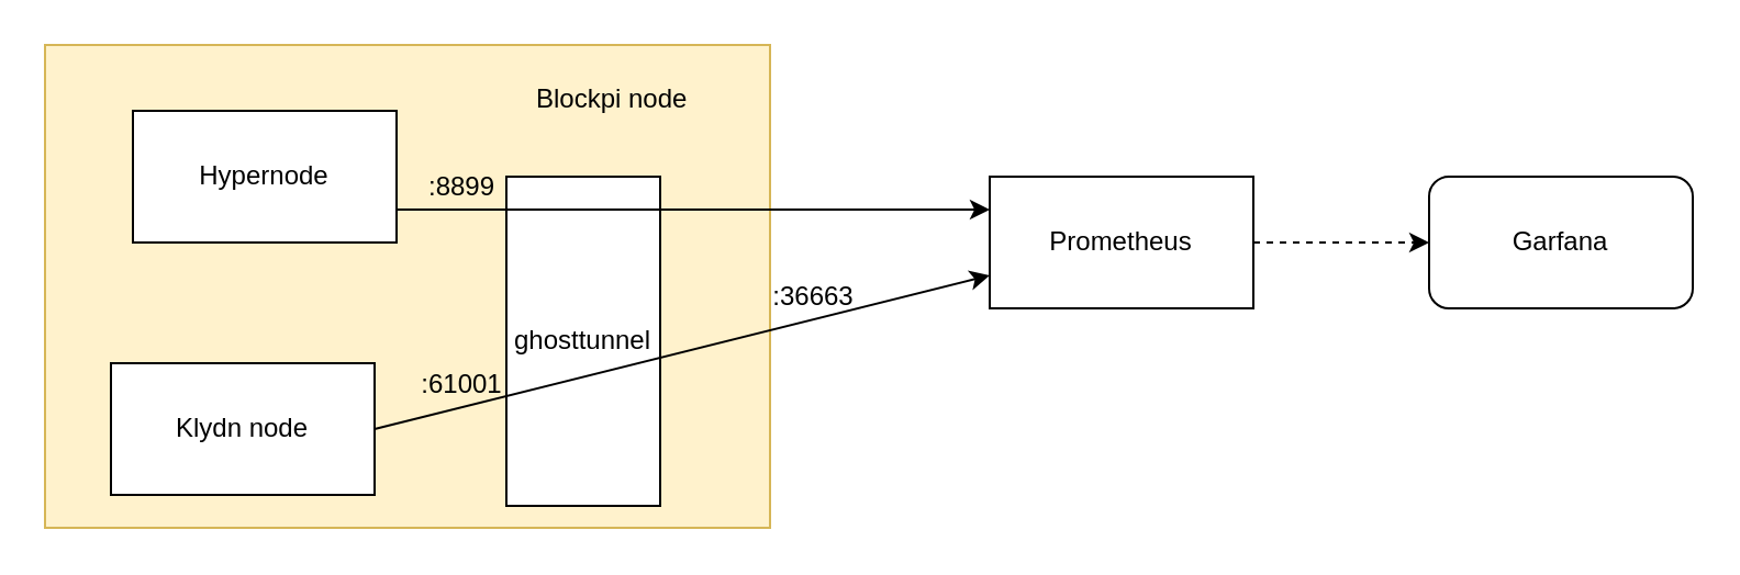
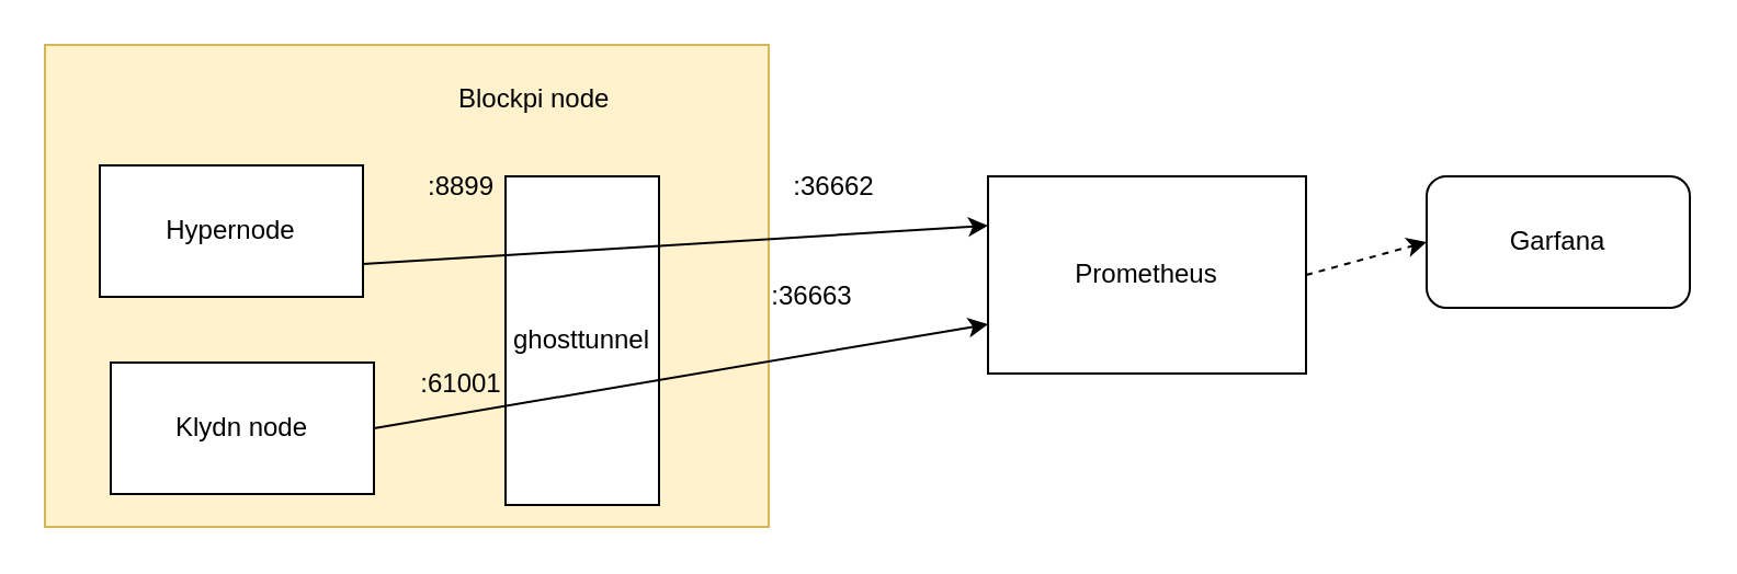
- <mxCell id="6" value="Blockpi node&amp;nbsp;" style="text;html=1;strokeColor=none;fillColor=none;align=center;verticalAlign=middle;whiteSpace=wrap;rounded=0;" vertex="1" parent="1"><mxGeometry x="225" y="30" width="110" height="30" as="geometry" /></mxCell>
+ <mxCell id="6" value="Blockpi node&amp;nbsp;" style="text;html=1;strokeColor=none;fillColor=none;align=center;verticalAlign=middle;whiteSpace=wrap;rounded=0;" vertex="1" parent="1"><mxGeometry x="190" y="30" width="110" height="30" as="geometry" /></mxCell>
- <mxCell id="3" value="Hypernode" style="rounded=0;whiteSpace=wrap;html=1;" vertex="1" parent="1"><mxGeometry x="60" y="50" width="120" height="60" as="geometry" /></mxCell>
+ <mxCell id="3" value="Hypernode" style="rounded=0;whiteSpace=wrap;html=1;" vertex="1" parent="1"><mxGeometry x="45" y="75" width="120" height="60" as="geometry" /></mxCell>
+ <mxCell id="14" value=":36662" style="text;html=1;strokeColor=none;fillColor=none;align=center;verticalAlign=middle;whiteSpace=wrap;rounded=0;" vertex="1" parent="1"><mxGeometry x="350" y="70" width="60" height="30" as="geometry" /></mxCell>
- <mxCell id="7" value="Prometheus" style="rounded=0;whiteSpace=wrap;html=1;" vertex="1" parent="1"><mxGeometry x="450" y="80" width="120" height="60" as="geometry" /></mxCell>
+ <mxCell id="7" value="Prometheus" style="rounded=0;whiteSpace=wrap;html=1;" vertex="1" parent="1"><mxGeometry x="450" y="80" width="145" height="90" as="geometry" /></mxCell>
